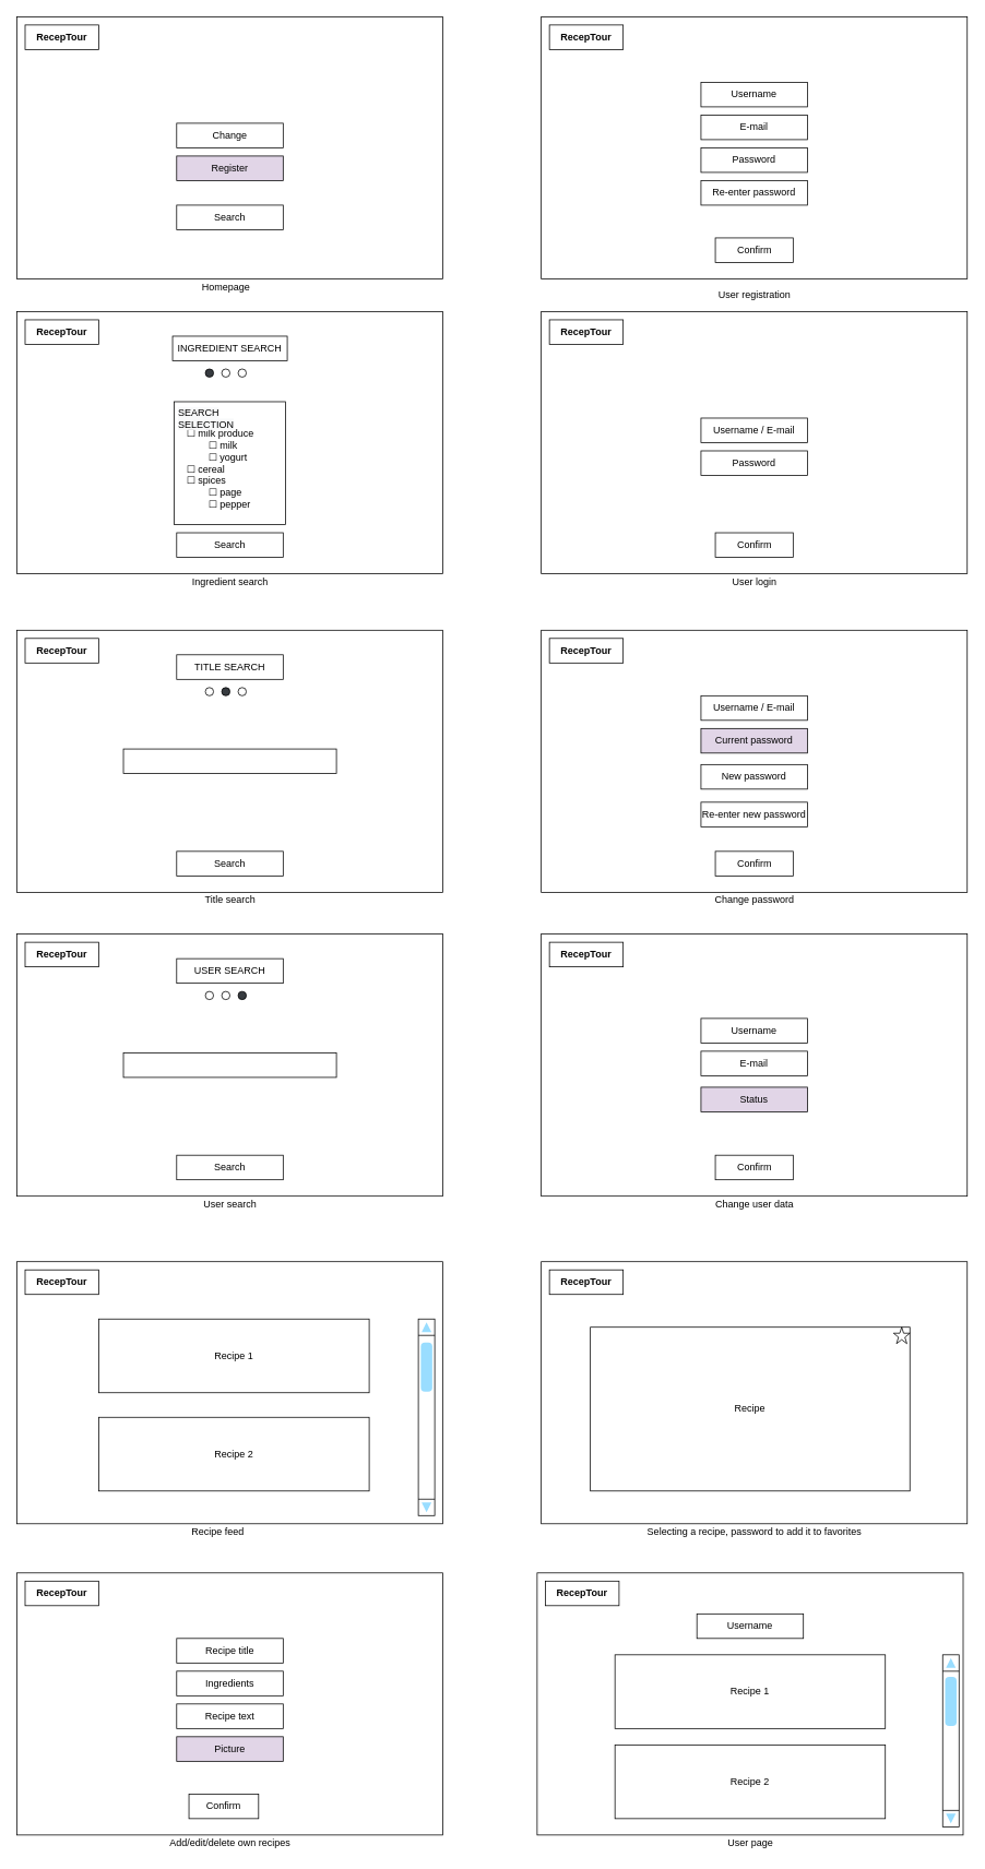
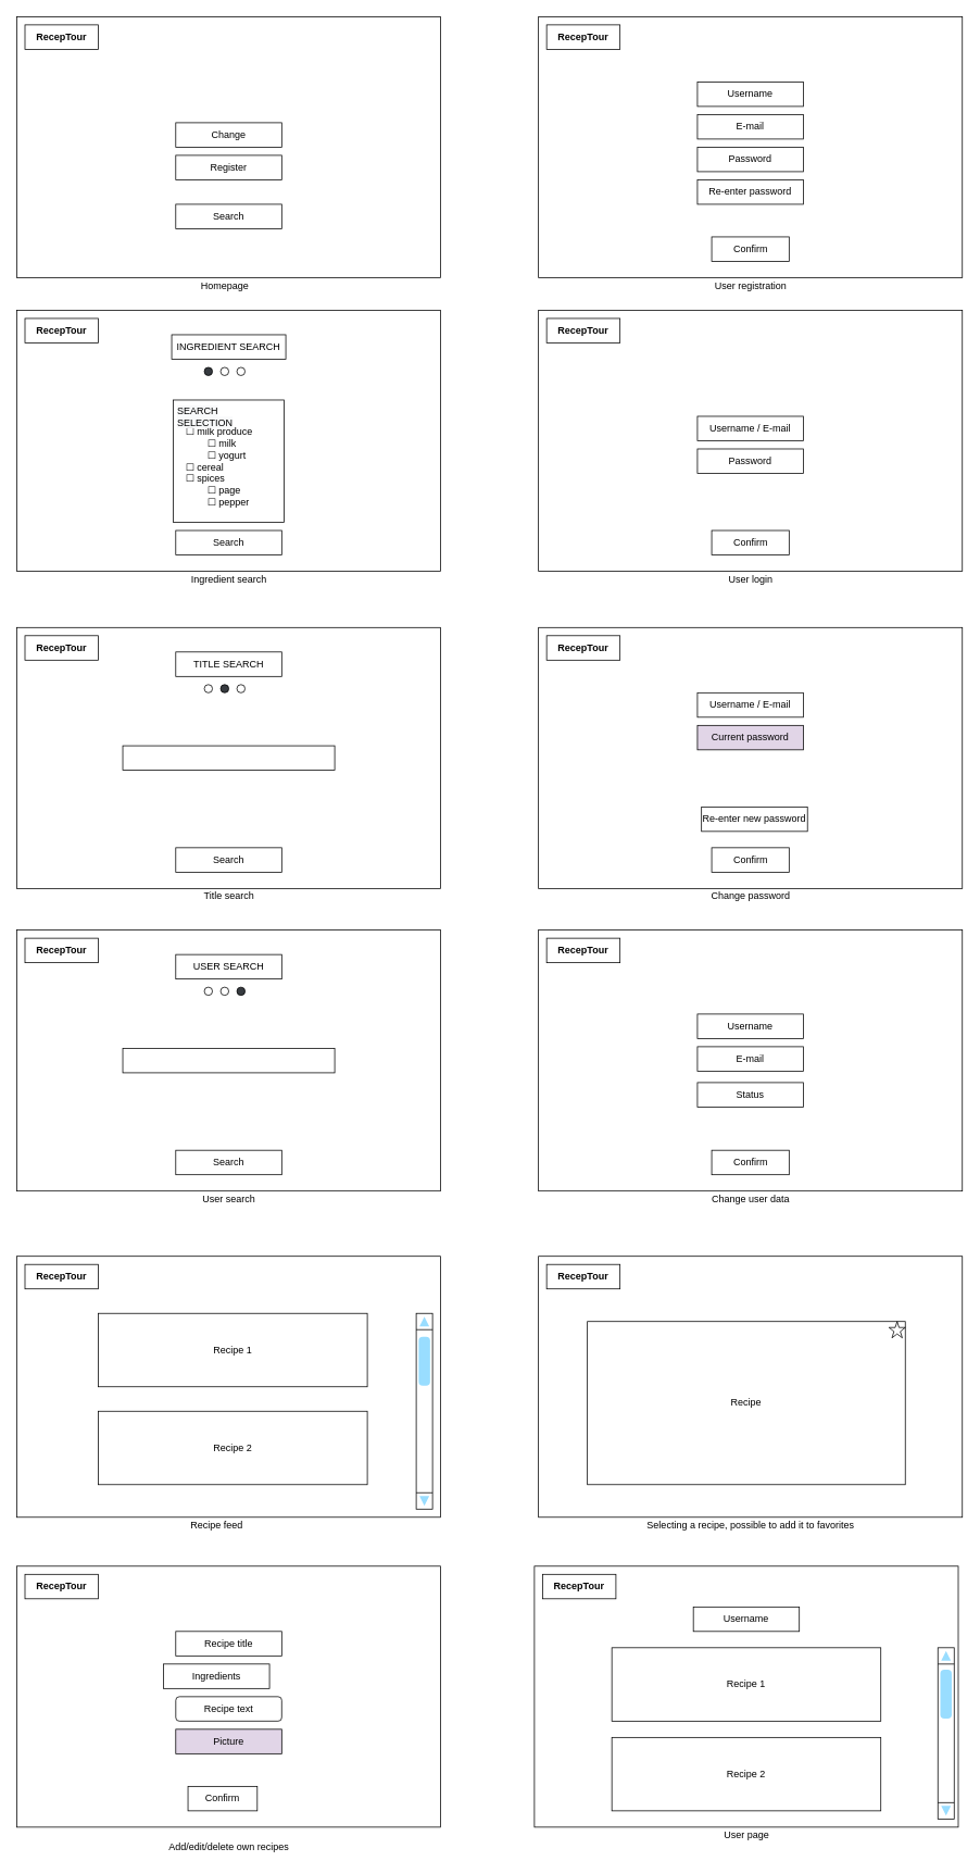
- <mxCell id="5" value="Register" style="rounded=0;whiteSpace=wrap;html=1;fillColor=#e1d5e7;" vertex="1" parent="1"><mxGeometry x="215" y="190" width="130" height="30" as="geometry" /></mxCell>
+ <mxCell id="5" value="Register" style="rounded=0;whiteSpace=wrap;html=1;" vertex="1" parent="1"><mxGeometry x="215" y="190" width="130" height="30" as="geometry" /></mxCell>
- <mxCell id="20" value="User registration" style="text;html=1;align=center;verticalAlign=middle;resizable=0;points=[];autosize=1;" vertex="1" parent="1"><mxGeometry x="870" y="350" width="100" height="20" as="geometry" /></mxCell>
+ <mxCell id="20" value="User registration" style="text;html=1;align=center;verticalAlign=middle;resizable=0;points=[];autosize=1;" vertex="1" parent="1"><mxGeometry x="870" y="340" width="100" height="20" as="geometry" /></mxCell>
- <mxCell id="33" value="New password" style="rounded=0;whiteSpace=wrap;html=1;" vertex="1" parent="1"><mxGeometry x="855" y="933" width="130" height="30" as="geometry" /></mxCell>
- <mxCell id="34" value="Re-enter new password" style="rounded=0;whiteSpace=wrap;html=1;" vertex="1" parent="1"><mxGeometry x="855" y="979" width="130" height="30" as="geometry" /></mxCell>
+ <mxCell id="34" value="Re-enter new password" style="rounded=0;whiteSpace=wrap;html=1;" vertex="1" parent="1"><mxGeometry x="860" y="989" width="130" height="30" as="geometry" /></mxCell>
- <mxCell id="41" value="Status" style="rounded=0;whiteSpace=wrap;html=1;fillColor=#e1d5e7;" vertex="1" parent="1"><mxGeometry x="855" y="1327" width="130" height="30" as="geometry" /></mxCell>
+ <mxCell id="41" value="Status" style="rounded=0;whiteSpace=wrap;html=1;" vertex="1" parent="1"><mxGeometry x="855" y="1327" width="130" height="30" as="geometry" /></mxCell>
- <mxCell id="45" value="Selecting a recipe, password to add it to favorites" style="text;html=1;align=center;verticalAlign=middle;resizable=0;points=[];autosize=1;" vertex="1" parent="1"><mxGeometry x="785" y="1860" width="270" height="20" as="geometry" /></mxCell>
+ <mxCell id="45" value="Selecting a recipe, possible to add it to favorites" style="text;html=1;align=center;verticalAlign=middle;resizable=0;points=[];autosize=1;" vertex="1" parent="1"><mxGeometry x="785" y="1860" width="270" height="20" as="geometry" /></mxCell>
- <mxCell id="51" value="Ingredients" style="rounded=0;whiteSpace=wrap;html=1;" vertex="1" parent="1"><mxGeometry x="215" y="2040" width="130" height="30" as="geometry" /></mxCell>
+ <mxCell id="51" value="Ingredients" style="rounded=0;whiteSpace=wrap;html=1;" vertex="1" parent="1"><mxGeometry x="200" y="2040" width="130" height="30" as="geometry" /></mxCell>
- <mxCell id="52" value="Recipe text" style="rounded=0;whiteSpace=wrap;html=1;" vertex="1" parent="1"><mxGeometry x="215" y="2080" width="130" height="30" as="geometry" /></mxCell>
+ <mxCell id="52" value="Recipe text" style="whiteSpace=wrap;html=1;rounded=1;" vertex="1" parent="1"><mxGeometry x="215" y="2080" width="130" height="30" as="geometry" /></mxCell>
- <mxCell id="53" value="Add/edit/delete own recipes" style="text;html=1;align=center;verticalAlign=middle;resizable=0;points=[];autosize=1;" vertex="1" parent="1"><mxGeometry x="200" y="2240" width="160" height="20" as="geometry" /></mxCell>
+ <mxCell id="53" value="Add/edit/delete own recipes" style="text;html=1;align=center;verticalAlign=middle;resizable=0;points=[];autosize=1;" vertex="1" parent="1"><mxGeometry x="200" y="2255" width="160" height="20" as="geometry" /></mxCell>
